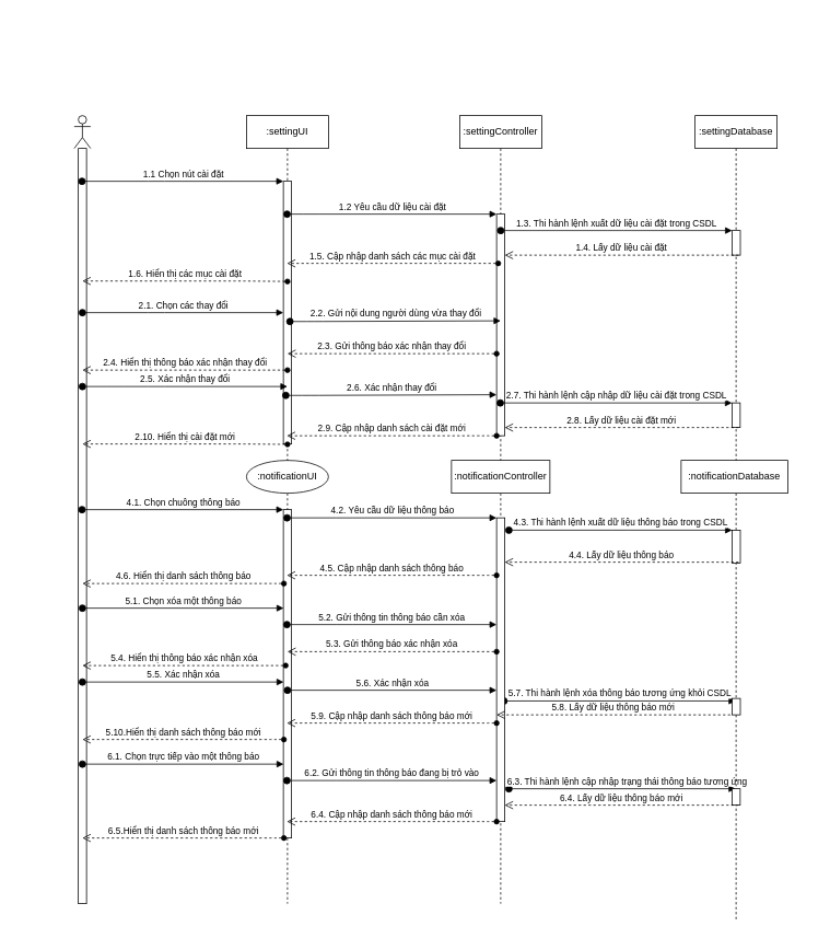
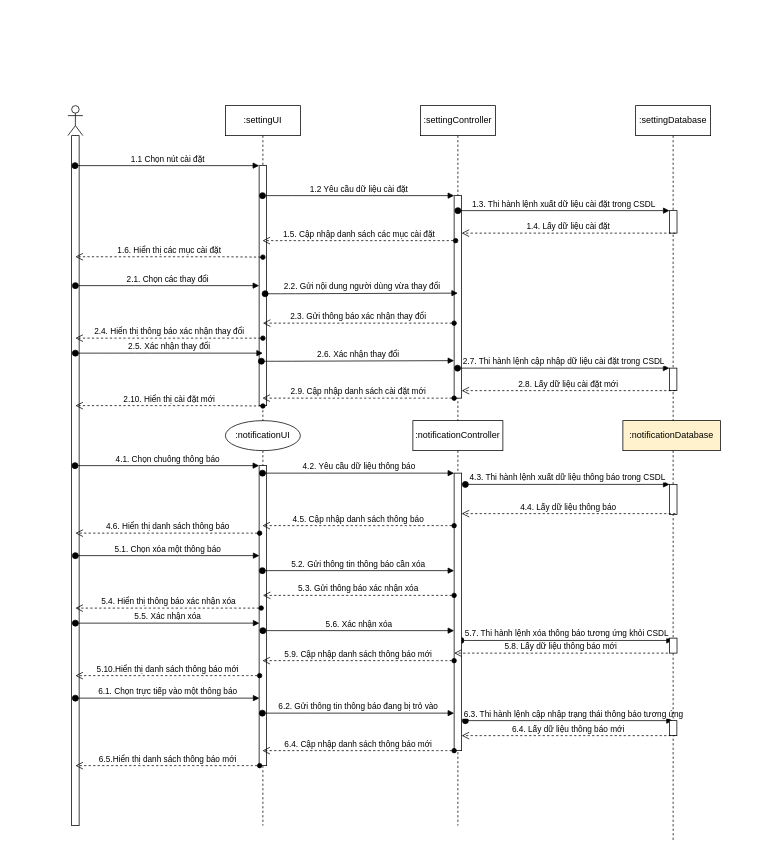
- <mxCell id="47" value=":notificationDatabase" style="rounded=0;whiteSpace=wrap;html=1;" vertex="1" parent="1"><mxGeometry x="830" y="560" width="130" height="40" as="geometry" /></mxCell>
+ <mxCell id="47" value=":notificationDatabase" style="rounded=0;whiteSpace=wrap;html=1;fillColor=#fff2cc;" vertex="1" parent="1"><mxGeometry x="830" y="560" width="130" height="40" as="geometry" /></mxCell>
